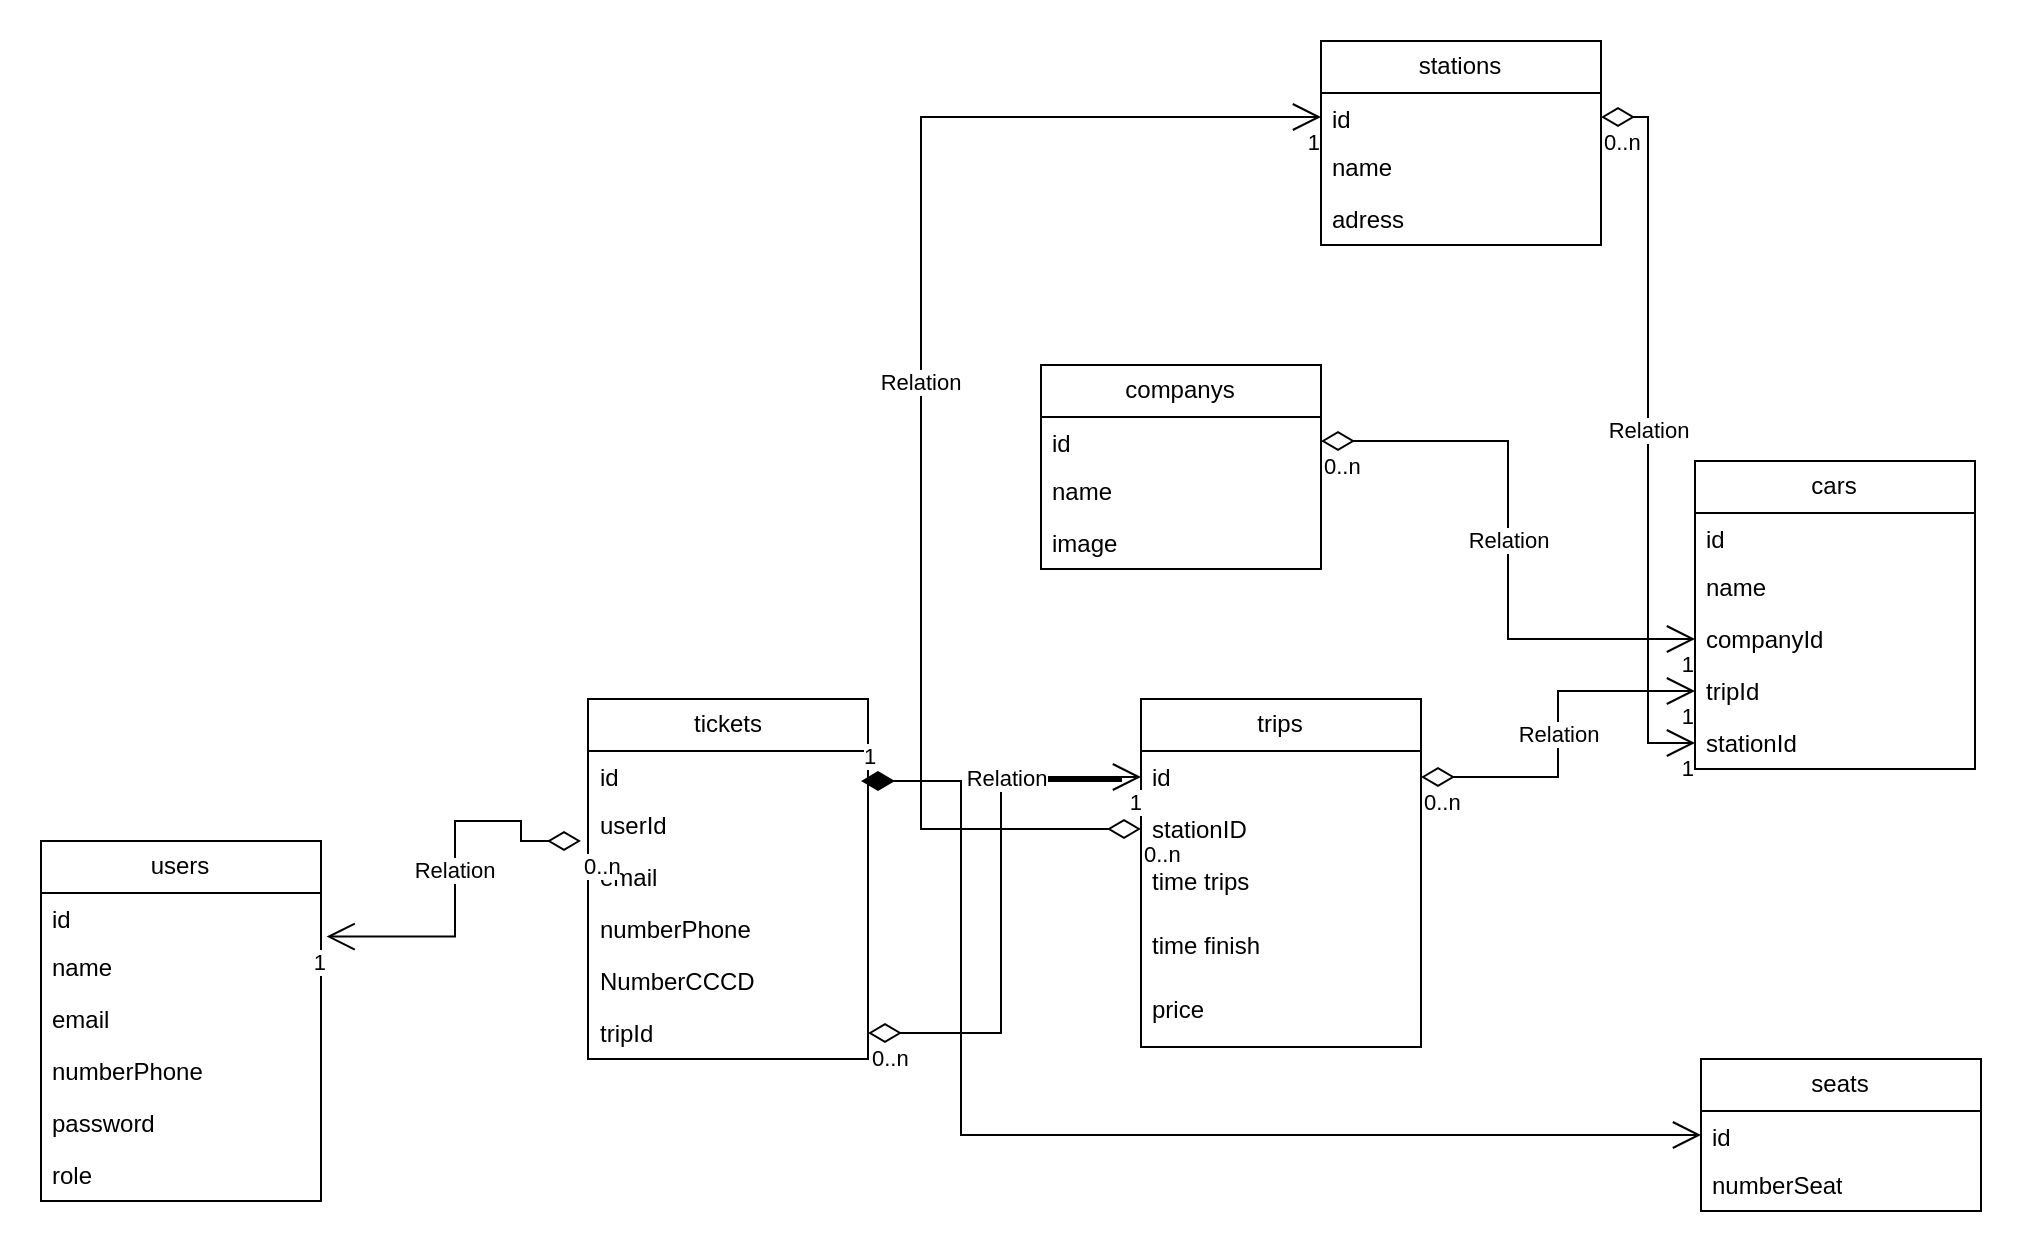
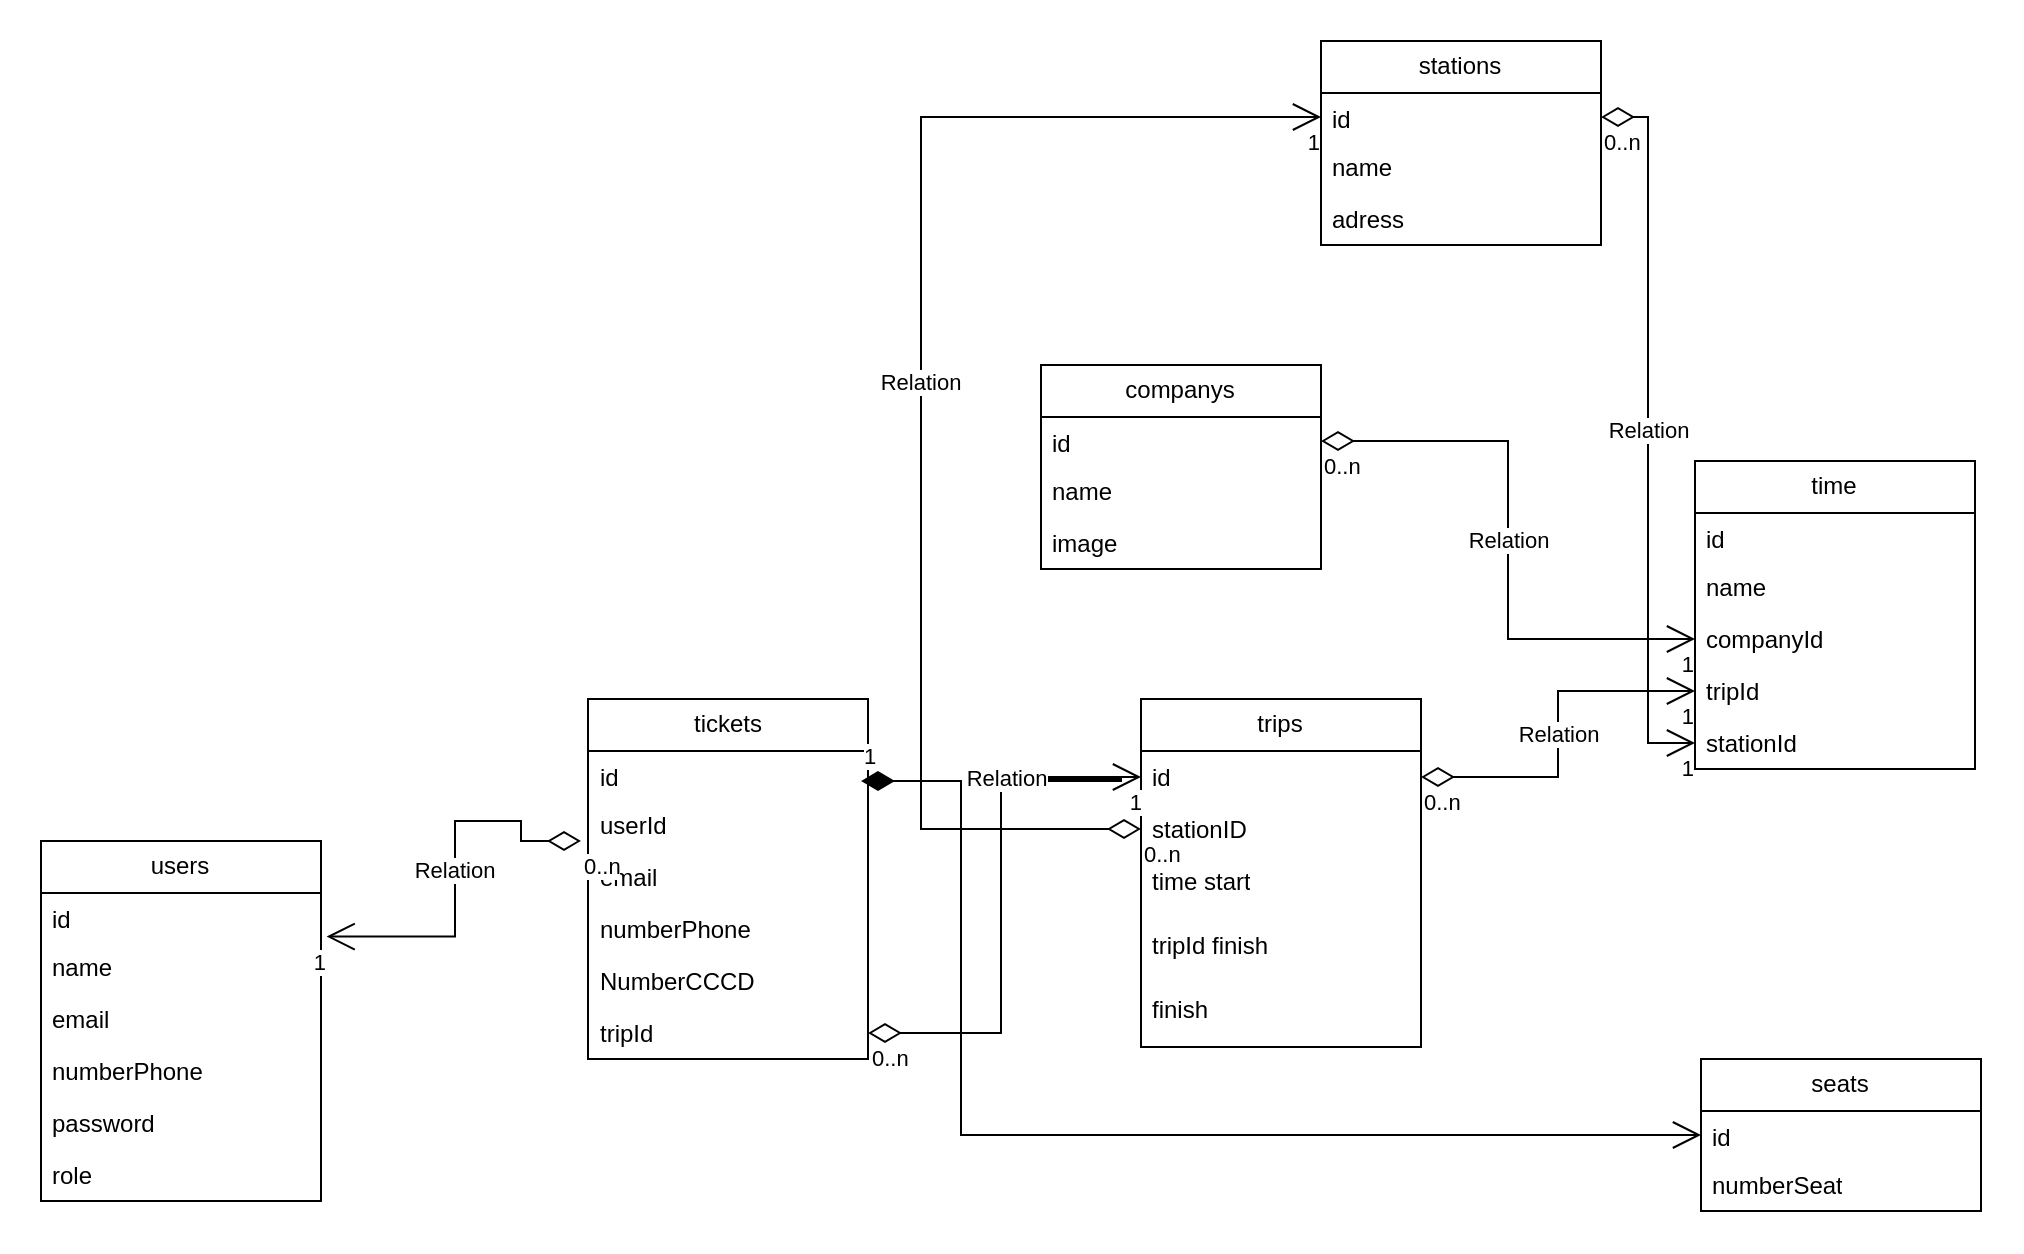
- <mxCell id="16" value="cars" style="swimlane;fontStyle=0;childLayout=stackLayout;horizontal=1;startSize=26;fillColor=none;horizontalStack=0;resizeParent=1;resizeParentMax=0;resizeLast=0;collapsible=1;marginBottom=0;whiteSpace=wrap;html=1;" vertex="1" parent="1"><mxGeometry x="847" y="230" width="140" height="154" as="geometry" /></mxCell>
+ <mxCell id="16" value="time" style="swimlane;fontStyle=0;childLayout=stackLayout;horizontal=1;startSize=26;fillColor=none;horizontalStack=0;resizeParent=1;resizeParentMax=0;resizeLast=0;collapsible=1;marginBottom=0;whiteSpace=wrap;html=1;" vertex="1" parent="1"><mxGeometry x="847" y="230" width="140" height="154" as="geometry" /></mxCell>
- <mxCell id="5" value="time trips" style="text;strokeColor=none;fillColor=none;align=left;verticalAlign=top;spacingLeft=4;spacingRight=4;overflow=hidden;rotatable=0;points=[[0,0.5],[1,0.5]];portConstraint=eastwest;whiteSpace=wrap;html=1;" vertex="1" parent="2"><mxGeometry y="78" width="140" height="32" as="geometry" /></mxCell>
+ <mxCell id="5" value="time start" style="text;strokeColor=none;fillColor=none;align=left;verticalAlign=top;spacingLeft=4;spacingRight=4;overflow=hidden;rotatable=0;points=[[0,0.5],[1,0.5]];portConstraint=eastwest;whiteSpace=wrap;html=1;" vertex="1" parent="2"><mxGeometry y="78" width="140" height="32" as="geometry" /></mxCell>
- <mxCell id="6" value="time&amp;nbsp;finish" style="text;strokeColor=none;fillColor=none;align=left;verticalAlign=top;spacingLeft=4;spacingRight=4;overflow=hidden;rotatable=0;points=[[0,0.5],[1,0.5]];portConstraint=eastwest;whiteSpace=wrap;html=1;" vertex="1" parent="2"><mxGeometry y="110" width="140" height="32" as="geometry" /></mxCell>
+ <mxCell id="6" value="tripId&amp;nbsp;finish" style="text;strokeColor=none;fillColor=none;align=left;verticalAlign=top;spacingLeft=4;spacingRight=4;overflow=hidden;rotatable=0;points=[[0,0.5],[1,0.5]];portConstraint=eastwest;whiteSpace=wrap;html=1;" vertex="1" parent="2"><mxGeometry y="110" width="140" height="32" as="geometry" /></mxCell>
- <mxCell id="7" value="price" style="text;strokeColor=none;fillColor=none;align=left;verticalAlign=top;spacingLeft=4;spacingRight=4;overflow=hidden;rotatable=0;points=[[0,0.5],[1,0.5]];portConstraint=eastwest;whiteSpace=wrap;html=1;" vertex="1" parent="2"><mxGeometry y="142" width="140" height="32" as="geometry" /></mxCell>
+ <mxCell id="7" value="finish" style="text;strokeColor=none;fillColor=none;align=left;verticalAlign=top;spacingLeft=4;spacingRight=4;overflow=hidden;rotatable=0;points=[[0,0.5],[1,0.5]];portConstraint=eastwest;whiteSpace=wrap;html=1;" vertex="1" parent="2"><mxGeometry y="142" width="140" height="32" as="geometry" /></mxCell>
